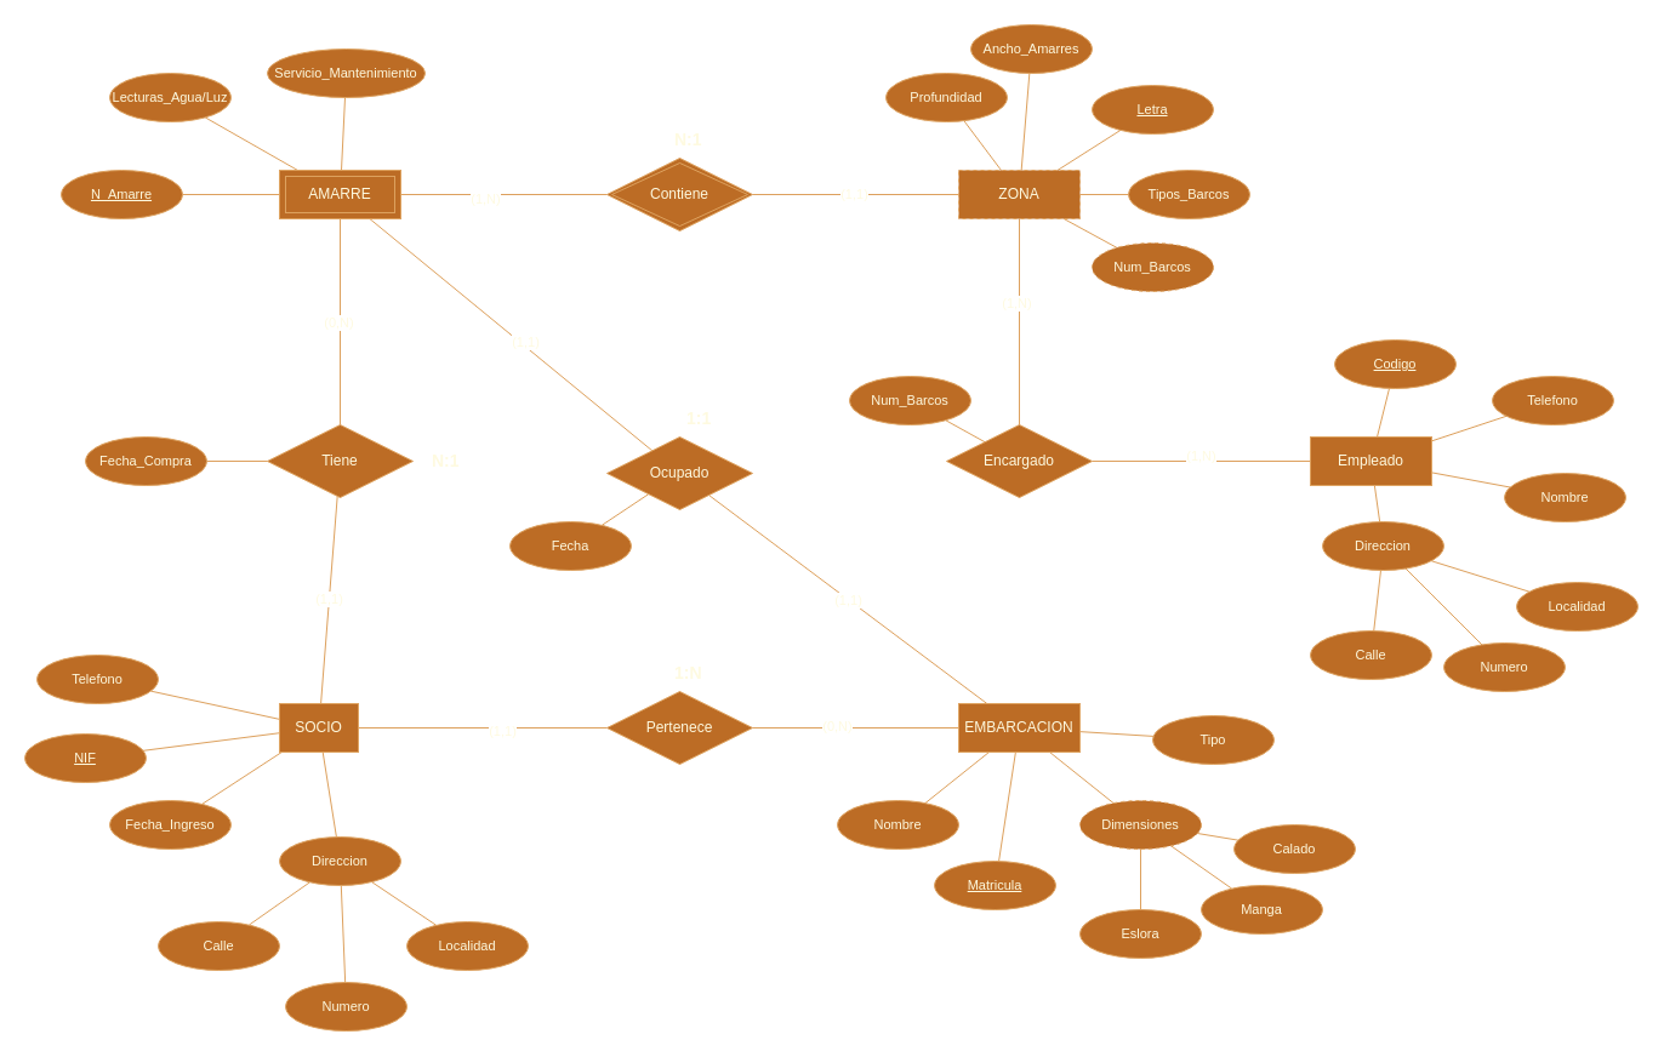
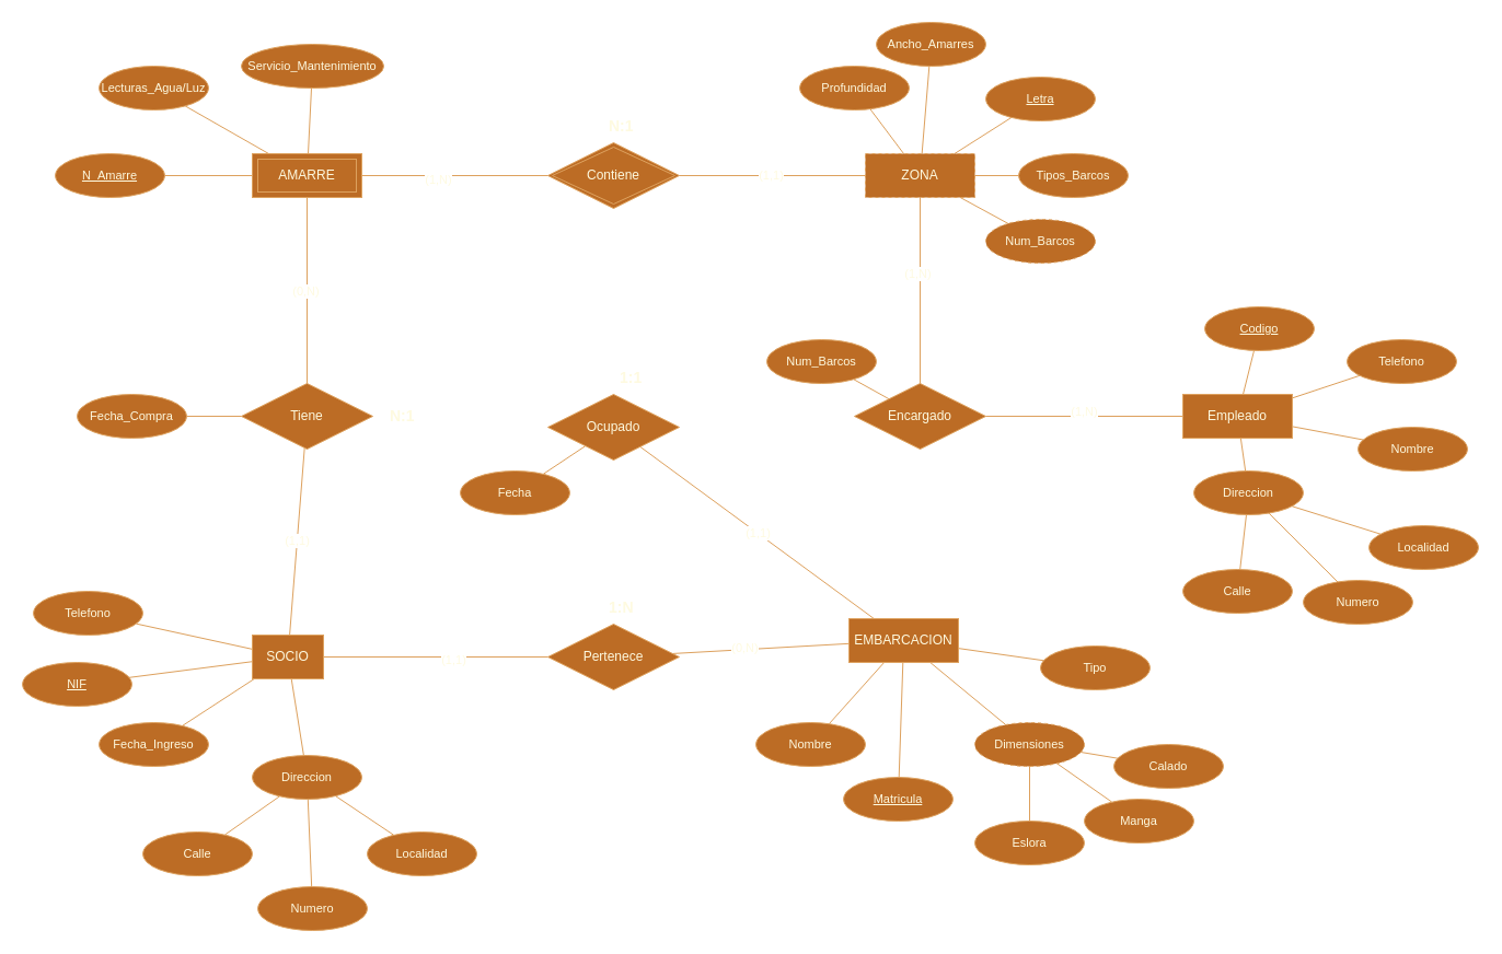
- <mxCell id="2" style="rounded=0;orthogonalLoop=1;jettySize=auto;html=1;endArrow=none;endFill=0;labelBackgroundColor=none;strokeColor=#DDA15E;fontColor=default;" edge="1" parent="1" source="9" target="43"><mxGeometry relative="1" as="geometry" /></mxCell>
- <mxCell id="3" value="(1,1)" style="edgeLabel;html=1;align=center;verticalAlign=middle;resizable=0;points=[];fontSize=11;fontFamily=Helvetica;fontColor=#FEFAE0;" vertex="1" connectable="0" parent="2"><mxGeometry x="0.08" y="3" relative="1" as="geometry"><mxPoint as="offset" /></mxGeometry></mxCell>
- <mxCell id="32" value="EMBARCACION" style="whiteSpace=wrap;html=1;align=center;labelBackgroundColor=none;fillColor=#BC6C25;strokeColor=#DDA15E;fontColor=#FEFAE0;" vertex="1" parent="1"><mxGeometry x="790" y="580" width="100" height="40" as="geometry" /></mxCell>
+ <mxCell id="32" value="EMBARCACION" style="whiteSpace=wrap;html=1;align=center;labelBackgroundColor=none;fillColor=#BC6C25;strokeColor=#DDA15E;fontColor=#FEFAE0;" vertex="1" parent="1"><mxGeometry x="775" y="565" width="100" height="40" as="geometry" /></mxCell>
